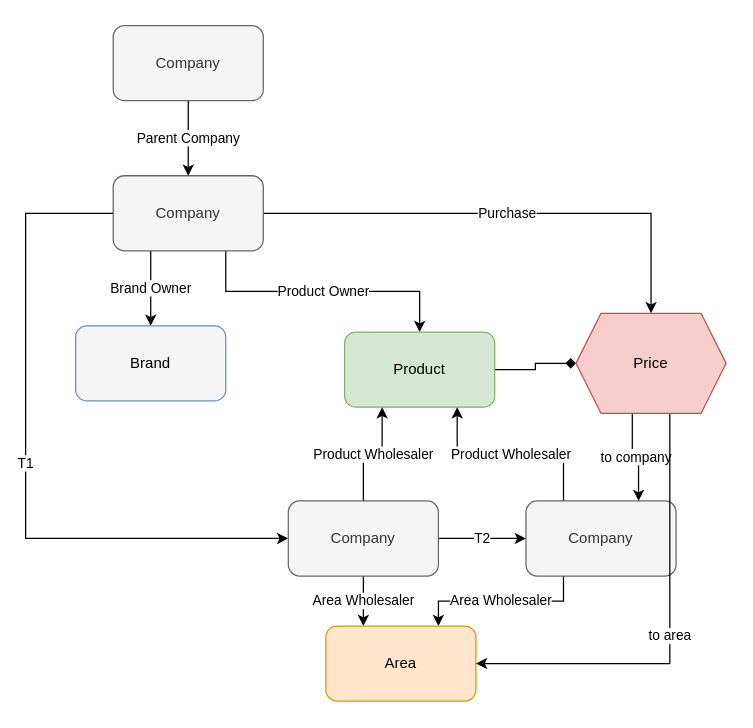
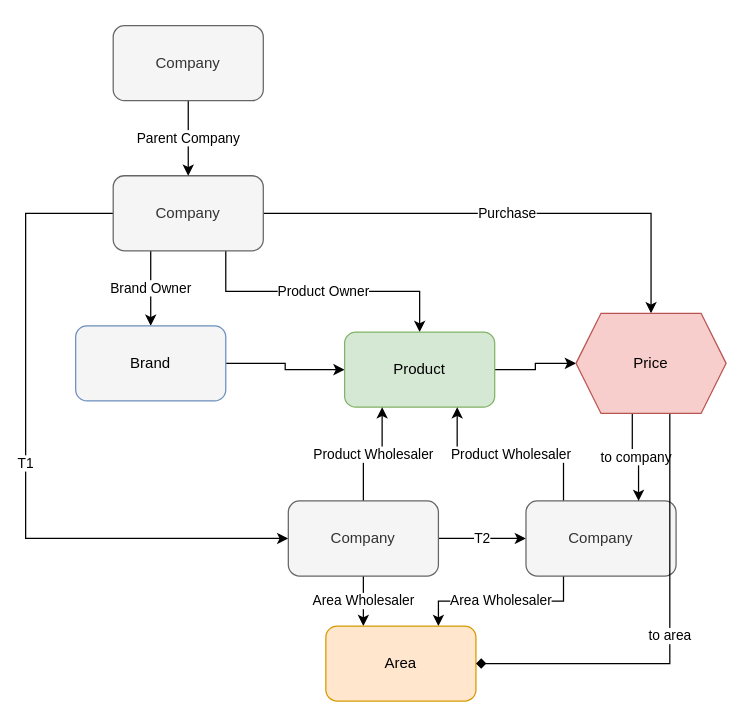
+ <mxCell id="7" style="edgeStyle=orthogonalEdgeStyle;rounded=0;orthogonalLoop=1;jettySize=auto;html=1;exitX=1;exitY=0.5;exitDx=0;exitDy=0;entryX=0;entryY=0.5;entryDx=0;entryDy=0;" edge="1" parent="1" source="8" target="10"><mxGeometry relative="1" as="geometry" /></mxCell>
- <mxCell id="9" style="edgeStyle=orthogonalEdgeStyle;rounded=0;orthogonalLoop=1;jettySize=auto;html=1;exitX=1;exitY=0.5;exitDx=0;exitDy=0;entryX=0;entryY=0.5;entryDx=0;entryDy=0;endArrow=diamond;" edge="1" parent="1" source="10" target="23"><mxGeometry relative="1" as="geometry" /></mxCell>
+ <mxCell id="9" style="edgeStyle=orthogonalEdgeStyle;rounded=0;orthogonalLoop=1;jettySize=auto;html=1;exitX=1;exitY=0.5;exitDx=0;exitDy=0;entryX=0;entryY=0.5;entryDx=0;entryDy=0;" edge="1" parent="1" source="10" target="23"><mxGeometry relative="1" as="geometry" /></mxCell>
- <mxCell id="22" value="to area" style="edgeStyle=orthogonalEdgeStyle;rounded=0;orthogonalLoop=1;jettySize=auto;html=1;exitX=0.625;exitY=1;exitDx=0;exitDy=0;entryX=1;entryY=0.5;entryDx=0;entryDy=0;" edge="1" parent="1" source="23" target="20"><mxGeometry relative="1" as="geometry" /></mxCell>
+ <mxCell id="22" value="to area" style="edgeStyle=orthogonalEdgeStyle;rounded=0;orthogonalLoop=1;jettySize=auto;html=1;exitX=0.625;exitY=1;exitDx=0;exitDy=0;entryX=1;entryY=0.5;entryDx=0;entryDy=0;endArrow=diamond;" edge="1" parent="1" source="23" target="20"><mxGeometry relative="1" as="geometry" /></mxCell>
